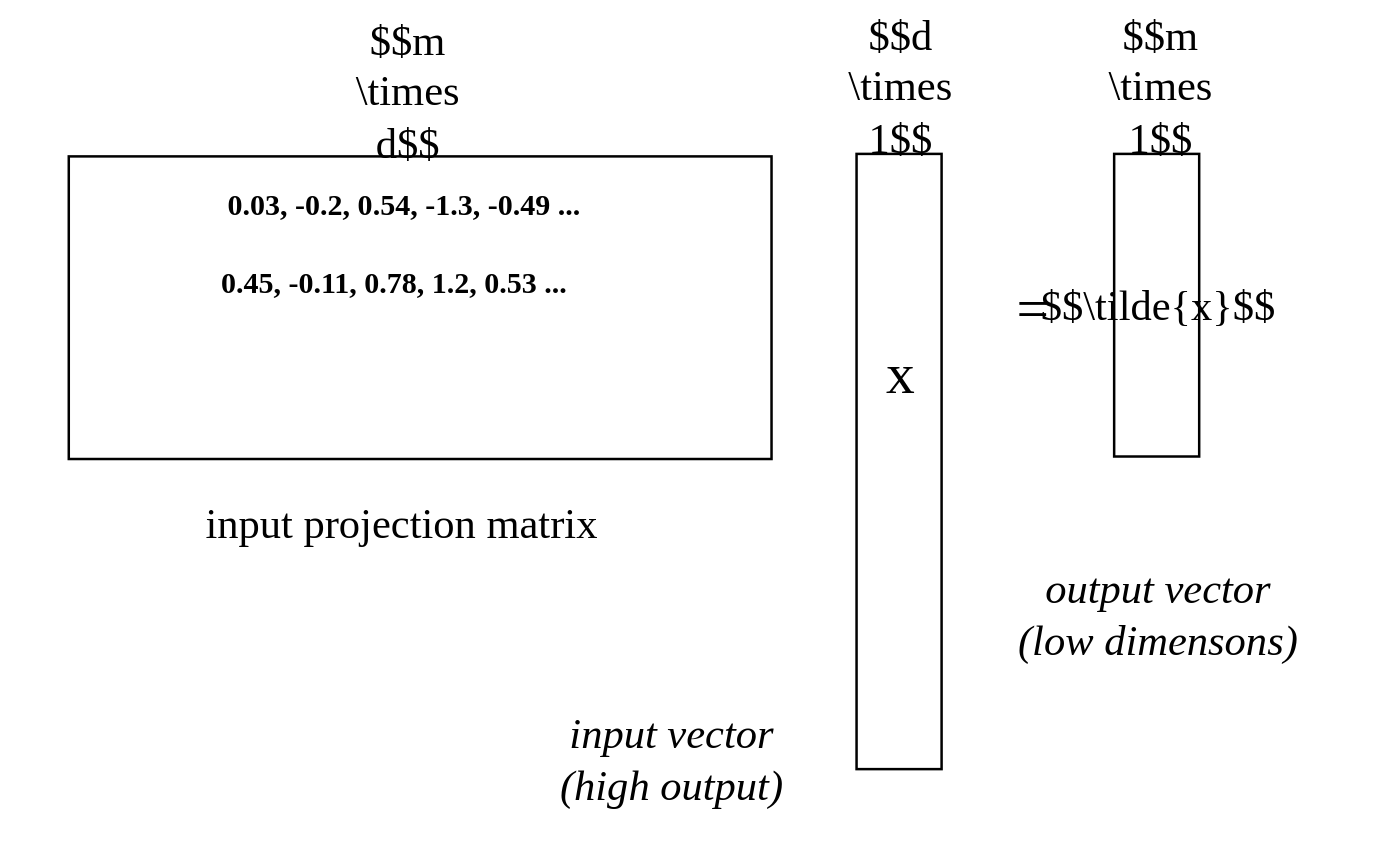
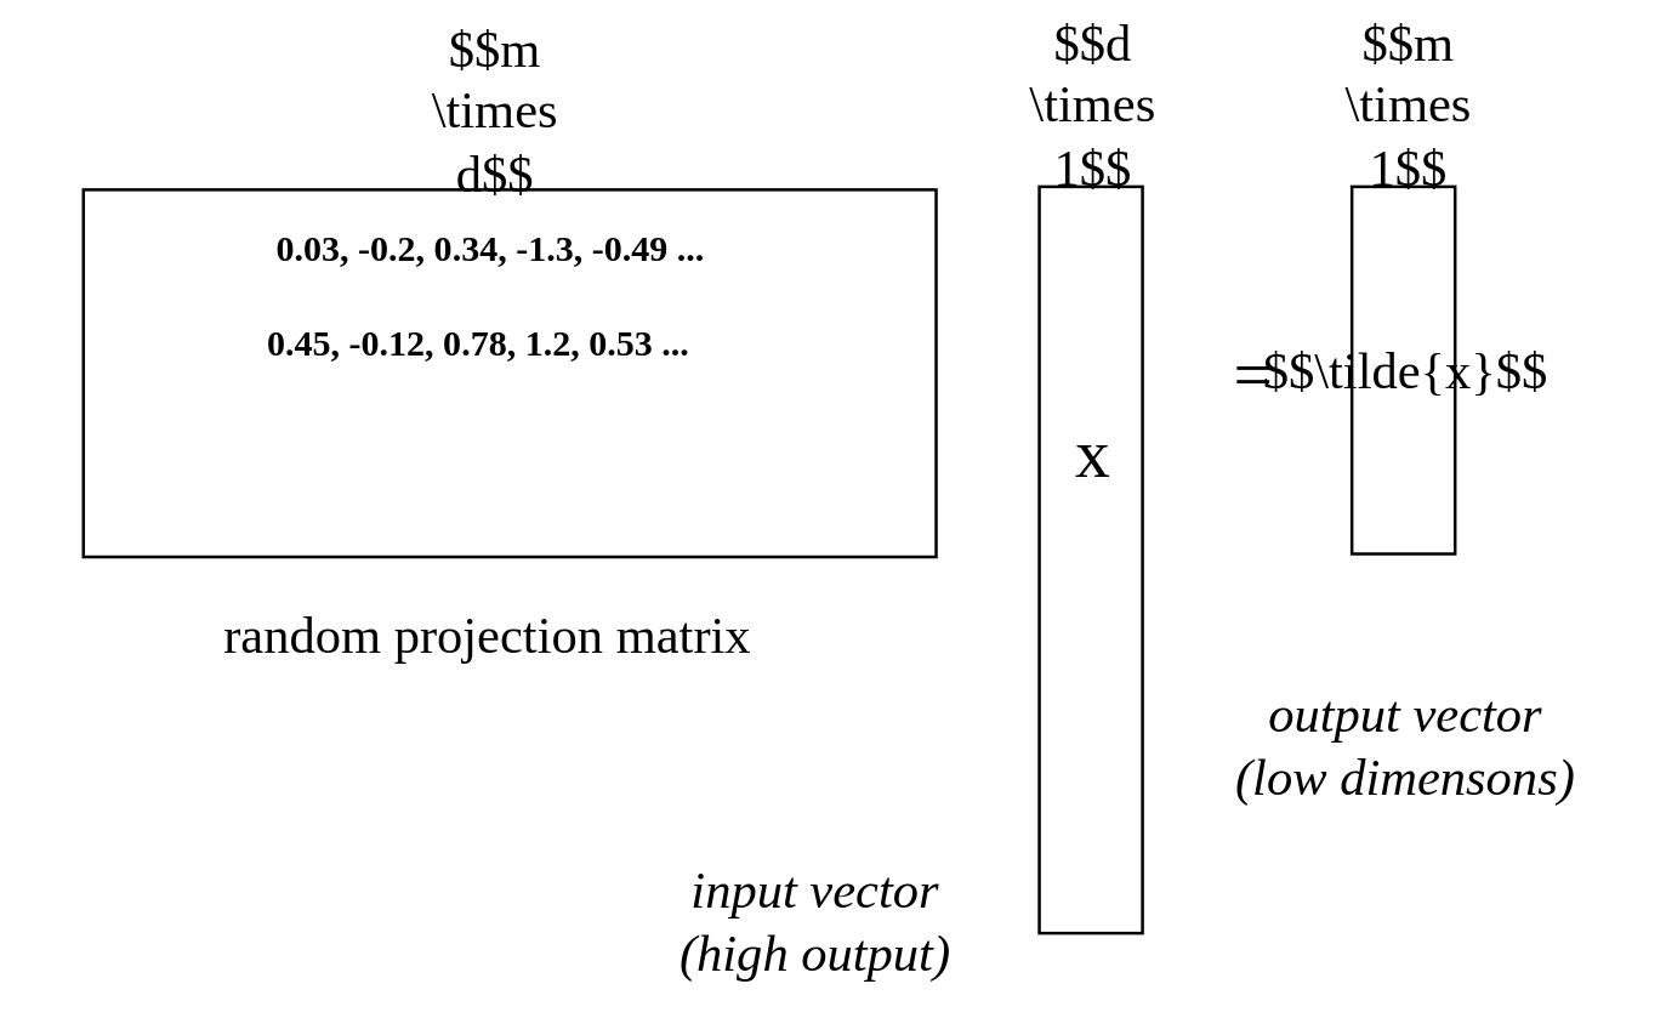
- <mxCell id="3" value="0.03, -0.2, 0.54, -1.3, -0.49 ...&amp;nbsp;" style="text;html=1;strokeColor=none;fillColor=none;align=center;verticalAlign=middle;whiteSpace=wrap;rounded=0;labelBorderColor=none;fontColor=#000000;fontFamily=Lucida Console;fontStyle=1" vertex="1" parent="1"><mxGeometry x="24" y="71" width="278" height="21" as="geometry" /></mxCell>
+ <mxCell id="3" value="0.03, -0.2, 0.34, -1.3, -0.49 ...&amp;nbsp;" style="text;html=1;strokeColor=none;fillColor=none;align=center;verticalAlign=middle;whiteSpace=wrap;rounded=0;labelBorderColor=none;fontColor=#000000;fontFamily=Lucida Console;fontStyle=1" vertex="1" parent="1"><mxGeometry x="24" y="71" width="278" height="21" as="geometry" /></mxCell>
- <mxCell id="4" value="0.45, -0.11, 0.78, 1.2, 0.53 ...&amp;nbsp;" style="text;html=1;strokeColor=none;fillColor=none;align=center;verticalAlign=middle;whiteSpace=wrap;rounded=0;labelBorderColor=none;fontColor=#000000;fontFamily=Lucida Console;fontStyle=1" vertex="1" parent="1"><mxGeometry x="20" y="102" width="278" height="21" as="geometry" /></mxCell>
+ <mxCell id="4" value="0.45, -0.12, 0.78, 1.2, 0.53 ...&amp;nbsp;" style="text;html=1;strokeColor=none;fillColor=none;align=center;verticalAlign=middle;whiteSpace=wrap;rounded=0;labelBorderColor=none;fontColor=#000000;fontFamily=Lucida Console;fontStyle=1" vertex="1" parent="1"><mxGeometry x="20" y="102" width="278" height="21" as="geometry" /></mxCell>
- <mxCell id="9" value="input projection matrix" style="text;html=1;strokeColor=none;fillColor=none;align=center;verticalAlign=middle;whiteSpace=wrap;rounded=0;labelBorderColor=none;fontFamily=Times New Roman;fontSize=17;fontColor=#000000;fontStyle=0" vertex="1" parent="1"><mxGeometry x="65.5" y="194.5" width="189" height="30" as="geometry" /></mxCell>
+ <mxCell id="9" value="random projection matrix" style="text;html=1;strokeColor=none;fillColor=none;align=center;verticalAlign=middle;whiteSpace=wrap;rounded=0;labelBorderColor=none;fontFamily=Times New Roman;fontSize=17;fontColor=#000000;fontStyle=0" vertex="1" parent="1"><mxGeometry x="65.5" y="194.5" width="189" height="30" as="geometry" /></mxCell>
